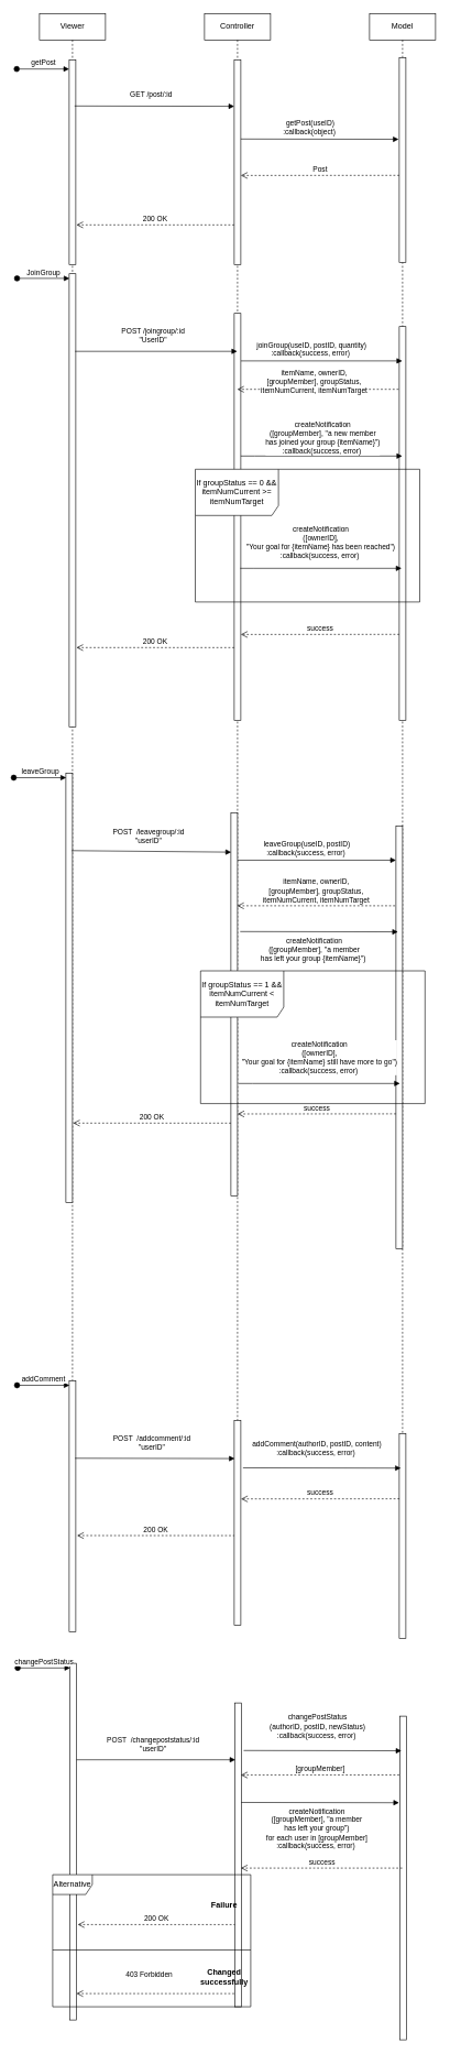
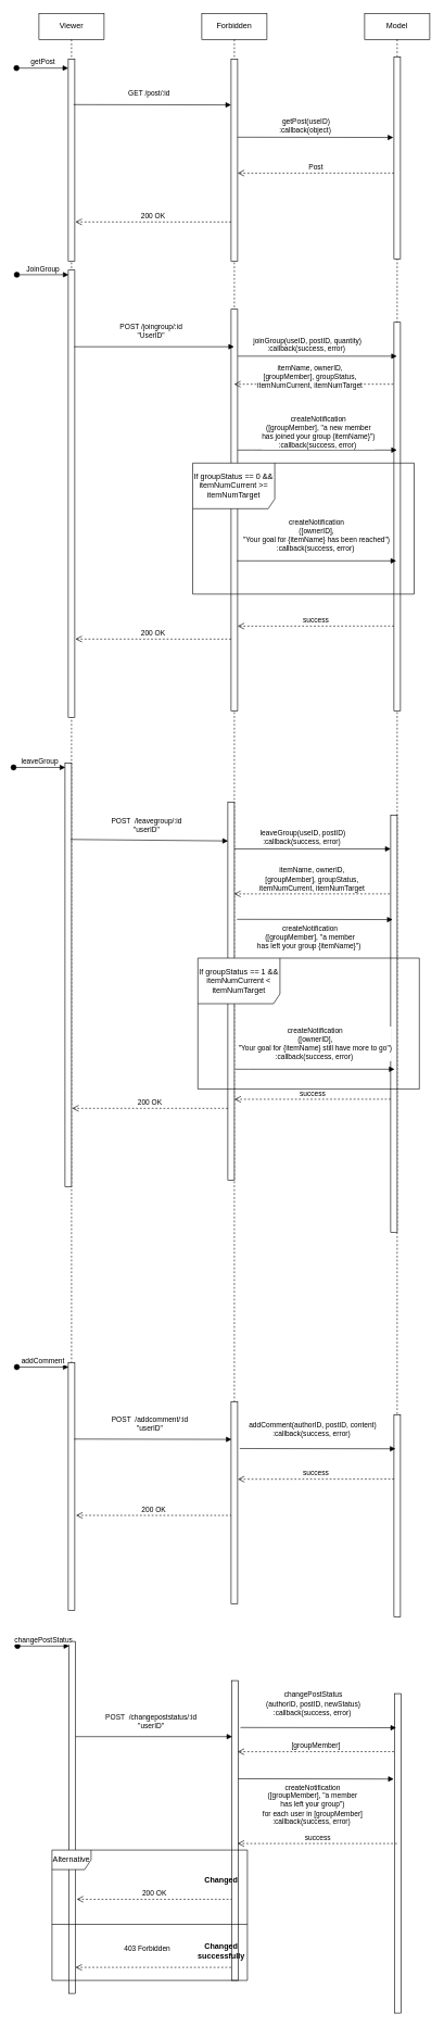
- <mxCell id="5" value="Controller" style="shape=umlLifeline;perimeter=lifelinePerimeter;whiteSpace=wrap;html=1;container=1;collapsible=0;recursiveResize=0;outlineConnect=0;" parent="1" vertex="1"><mxGeometry x="309" y="20" width="100" height="2330" as="geometry" /></mxCell>
+ <mxCell id="5" value="Forbidden" style="shape=umlLifeline;perimeter=lifelinePerimeter;whiteSpace=wrap;html=1;container=1;collapsible=0;recursiveResize=0;outlineConnect=0;" parent="1" vertex="1"><mxGeometry x="309" y="20" width="100" height="2330" as="geometry" /></mxCell>
- <mxCell id="51" value="&lt;b&gt;Failure&lt;/b&gt;" style="text;html=1;strokeColor=none;fillColor=none;align=center;verticalAlign=middle;whiteSpace=wrap;rounded=0;" parent="1" vertex="1"><mxGeometry x="309" y="2869" width="60" height="30" as="geometry" /></mxCell>
+ <mxCell id="51" value="&lt;b&gt;Changed&lt;/b&gt;" style="text;html=1;strokeColor=none;fillColor=none;align=center;verticalAlign=middle;whiteSpace=wrap;rounded=0;" parent="1" vertex="1"><mxGeometry x="309" y="2869" width="60" height="30" as="geometry" /></mxCell>
